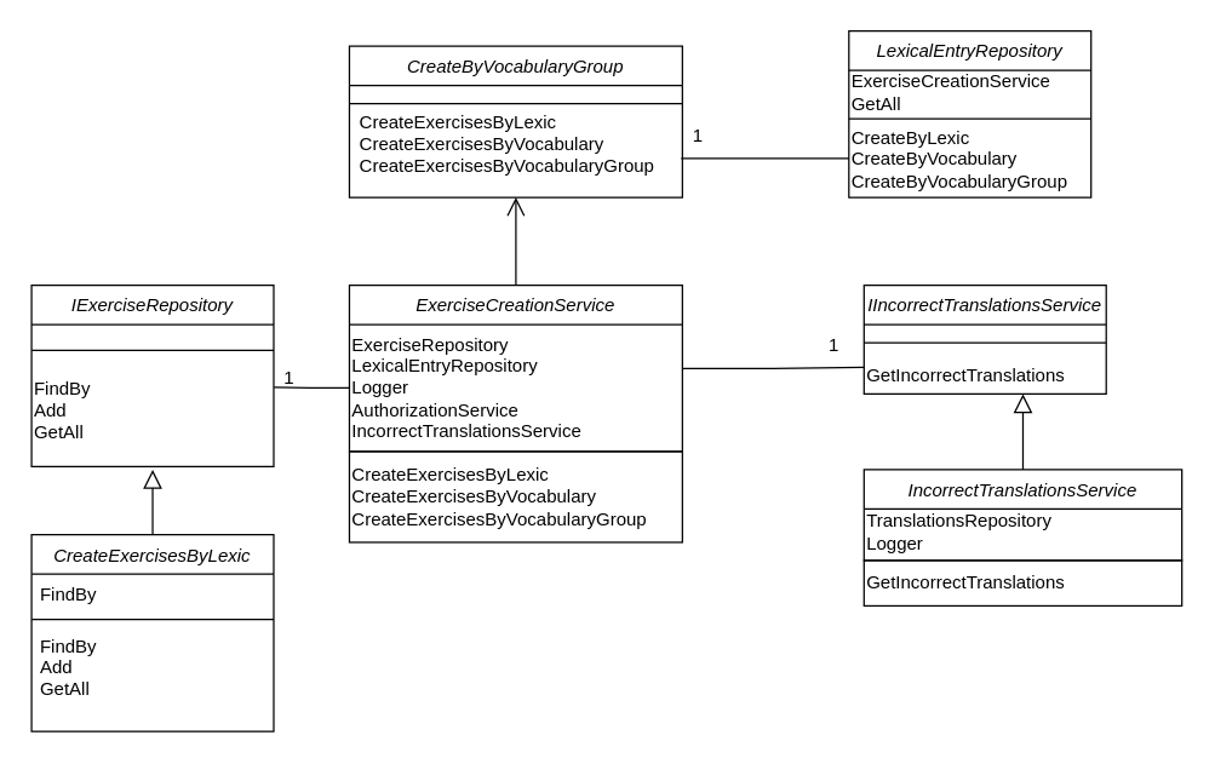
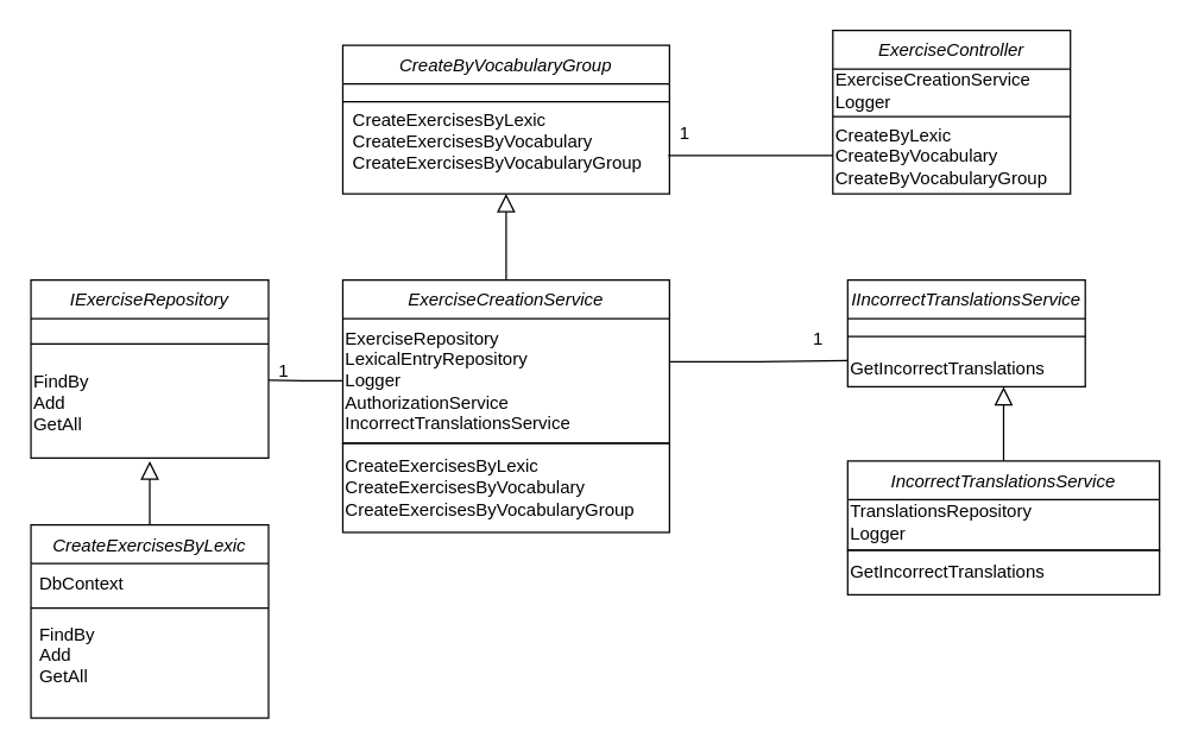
- <mxCell id="3" value="LexicalEntryRepository" style="swimlane;fontStyle=2;align=center;verticalAlign=top;childLayout=stackLayout;horizontal=1;startSize=26;horizontalStack=0;resizeParent=1;resizeLast=0;collapsible=1;marginBottom=0;rounded=0;shadow=0;strokeWidth=1;" parent="1" vertex="1"><mxGeometry x="560" y="20" width="160" height="110" as="geometry"><mxRectangle x="230" y="140" width="160" height="26" as="alternateBounds" /></mxGeometry></mxCell>
+ <mxCell id="3" value="ExerciseController" style="swimlane;fontStyle=2;align=center;verticalAlign=top;childLayout=stackLayout;horizontal=1;startSize=26;horizontalStack=0;resizeParent=1;resizeLast=0;collapsible=1;marginBottom=0;rounded=0;shadow=0;strokeWidth=1;" parent="1" vertex="1"><mxGeometry x="560" y="20" width="160" height="110" as="geometry"><mxRectangle x="230" y="140" width="160" height="26" as="alternateBounds" /></mxGeometry></mxCell>
- <mxCell id="4" value="ExerciseCreationService&lt;br&gt;GetAll" style="text;html=1;align=left;verticalAlign=middle;resizable=0;points=[];autosize=1;strokeColor=none;" vertex="1" parent="3"><mxGeometry y="26" width="160" height="30" as="geometry" /></mxCell>
+ <mxCell id="4" value="ExerciseCreationService&lt;br&gt;Logger" style="text;html=1;align=left;verticalAlign=middle;resizable=0;points=[];autosize=1;strokeColor=none;" vertex="1" parent="3"><mxGeometry y="26" width="160" height="30" as="geometry" /></mxCell>
- <mxCell id="15" style="edgeStyle=orthogonalEdgeStyle;rounded=0;orthogonalLoop=1;jettySize=auto;html=1;entryX=0.5;entryY=1;entryDx=0;entryDy=0;endArrow=open;endFill=0;strokeWidth=1;jumpSize=4;endSize=10;" edge="1" parent="1" source="17" target="11"><mxGeometry relative="1" as="geometry" /></mxCell>
+ <mxCell id="15" style="edgeStyle=orthogonalEdgeStyle;rounded=0;orthogonalLoop=1;jettySize=auto;html=1;entryX=0.5;entryY=1;entryDx=0;entryDy=0;endArrow=block;endFill=0;strokeWidth=1;jumpSize=4;endSize=10;" edge="1" parent="1" source="17" target="11"><mxGeometry relative="1" as="geometry" /></mxCell>
- <mxCell id="34" value="FindBy" style="text;strokeColor=none;fillColor=none;align=left;verticalAlign=top;spacingLeft=4;spacingRight=4;overflow=hidden;rotatable=0;points=[[0,0.5],[1,0.5]];portConstraint=eastwest;" vertex="1" parent="33"><mxGeometry y="26" width="160" height="26" as="geometry" /></mxCell>
+ <mxCell id="34" value="DbContext" style="text;strokeColor=none;fillColor=none;align=left;verticalAlign=top;spacingLeft=4;spacingRight=4;overflow=hidden;rotatable=0;points=[[0,0.5],[1,0.5]];portConstraint=eastwest;" vertex="1" parent="33"><mxGeometry y="26" width="160" height="26" as="geometry" /></mxCell>
